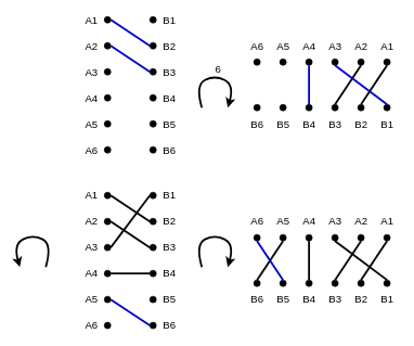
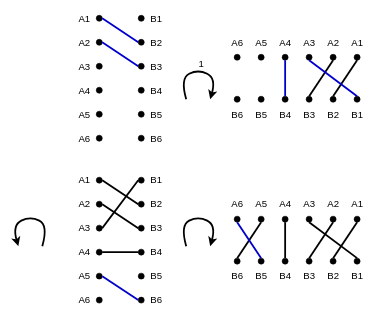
- <mxCell id="118" value="&lt;font style=&quot;font-size: 16px&quot;&gt;6&lt;/font&gt;" style="text;html=1;align=center;verticalAlign=middle;resizable=0;points=[];autosize=1;" vertex="1" parent="1"><mxGeometry x="320" y="95" width="30" height="20" as="geometry" /></mxCell>
+ <mxCell id="118" value="&lt;font style=&quot;font-size: 16px&quot;&gt;1&lt;/font&gt;" style="text;html=1;align=center;verticalAlign=middle;resizable=0;points=[];autosize=1;" vertex="1" parent="1"><mxGeometry x="320" y="95" width="30" height="20" as="geometry" /></mxCell>
